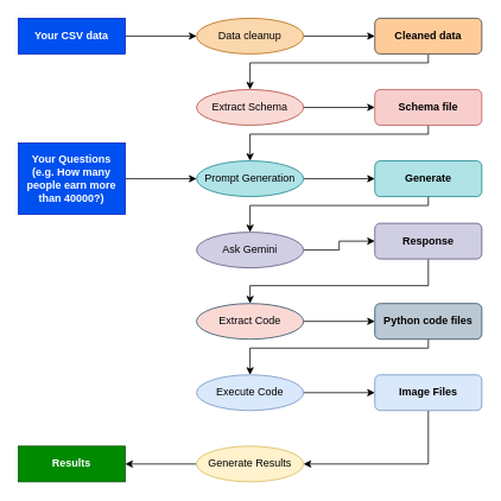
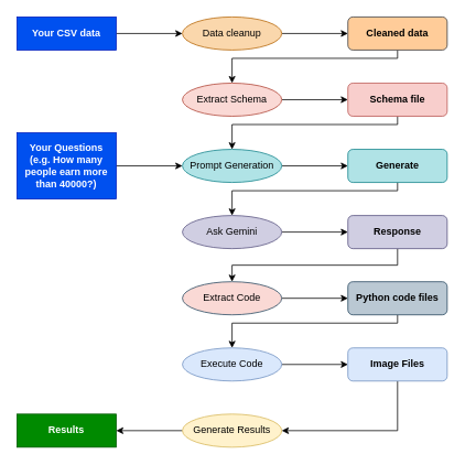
- <mxCell id="25" value="Response" style="rounded=1;whiteSpace=wrap;html=1;fillColor=#d0cee2;strokeColor=#56517e;fontStyle=1" vertex="1" parent="1"><mxGeometry x="420" y="250" width="120" height="40" as="geometry" /></mxCell>
+ <mxCell id="25" value="Response" style="rounded=1;whiteSpace=wrap;html=1;fillColor=#d0cee2;strokeColor=#56517e;fontStyle=1" vertex="1" parent="1"><mxGeometry x="420" y="260" width="120" height="40" as="geometry" /></mxCell>
